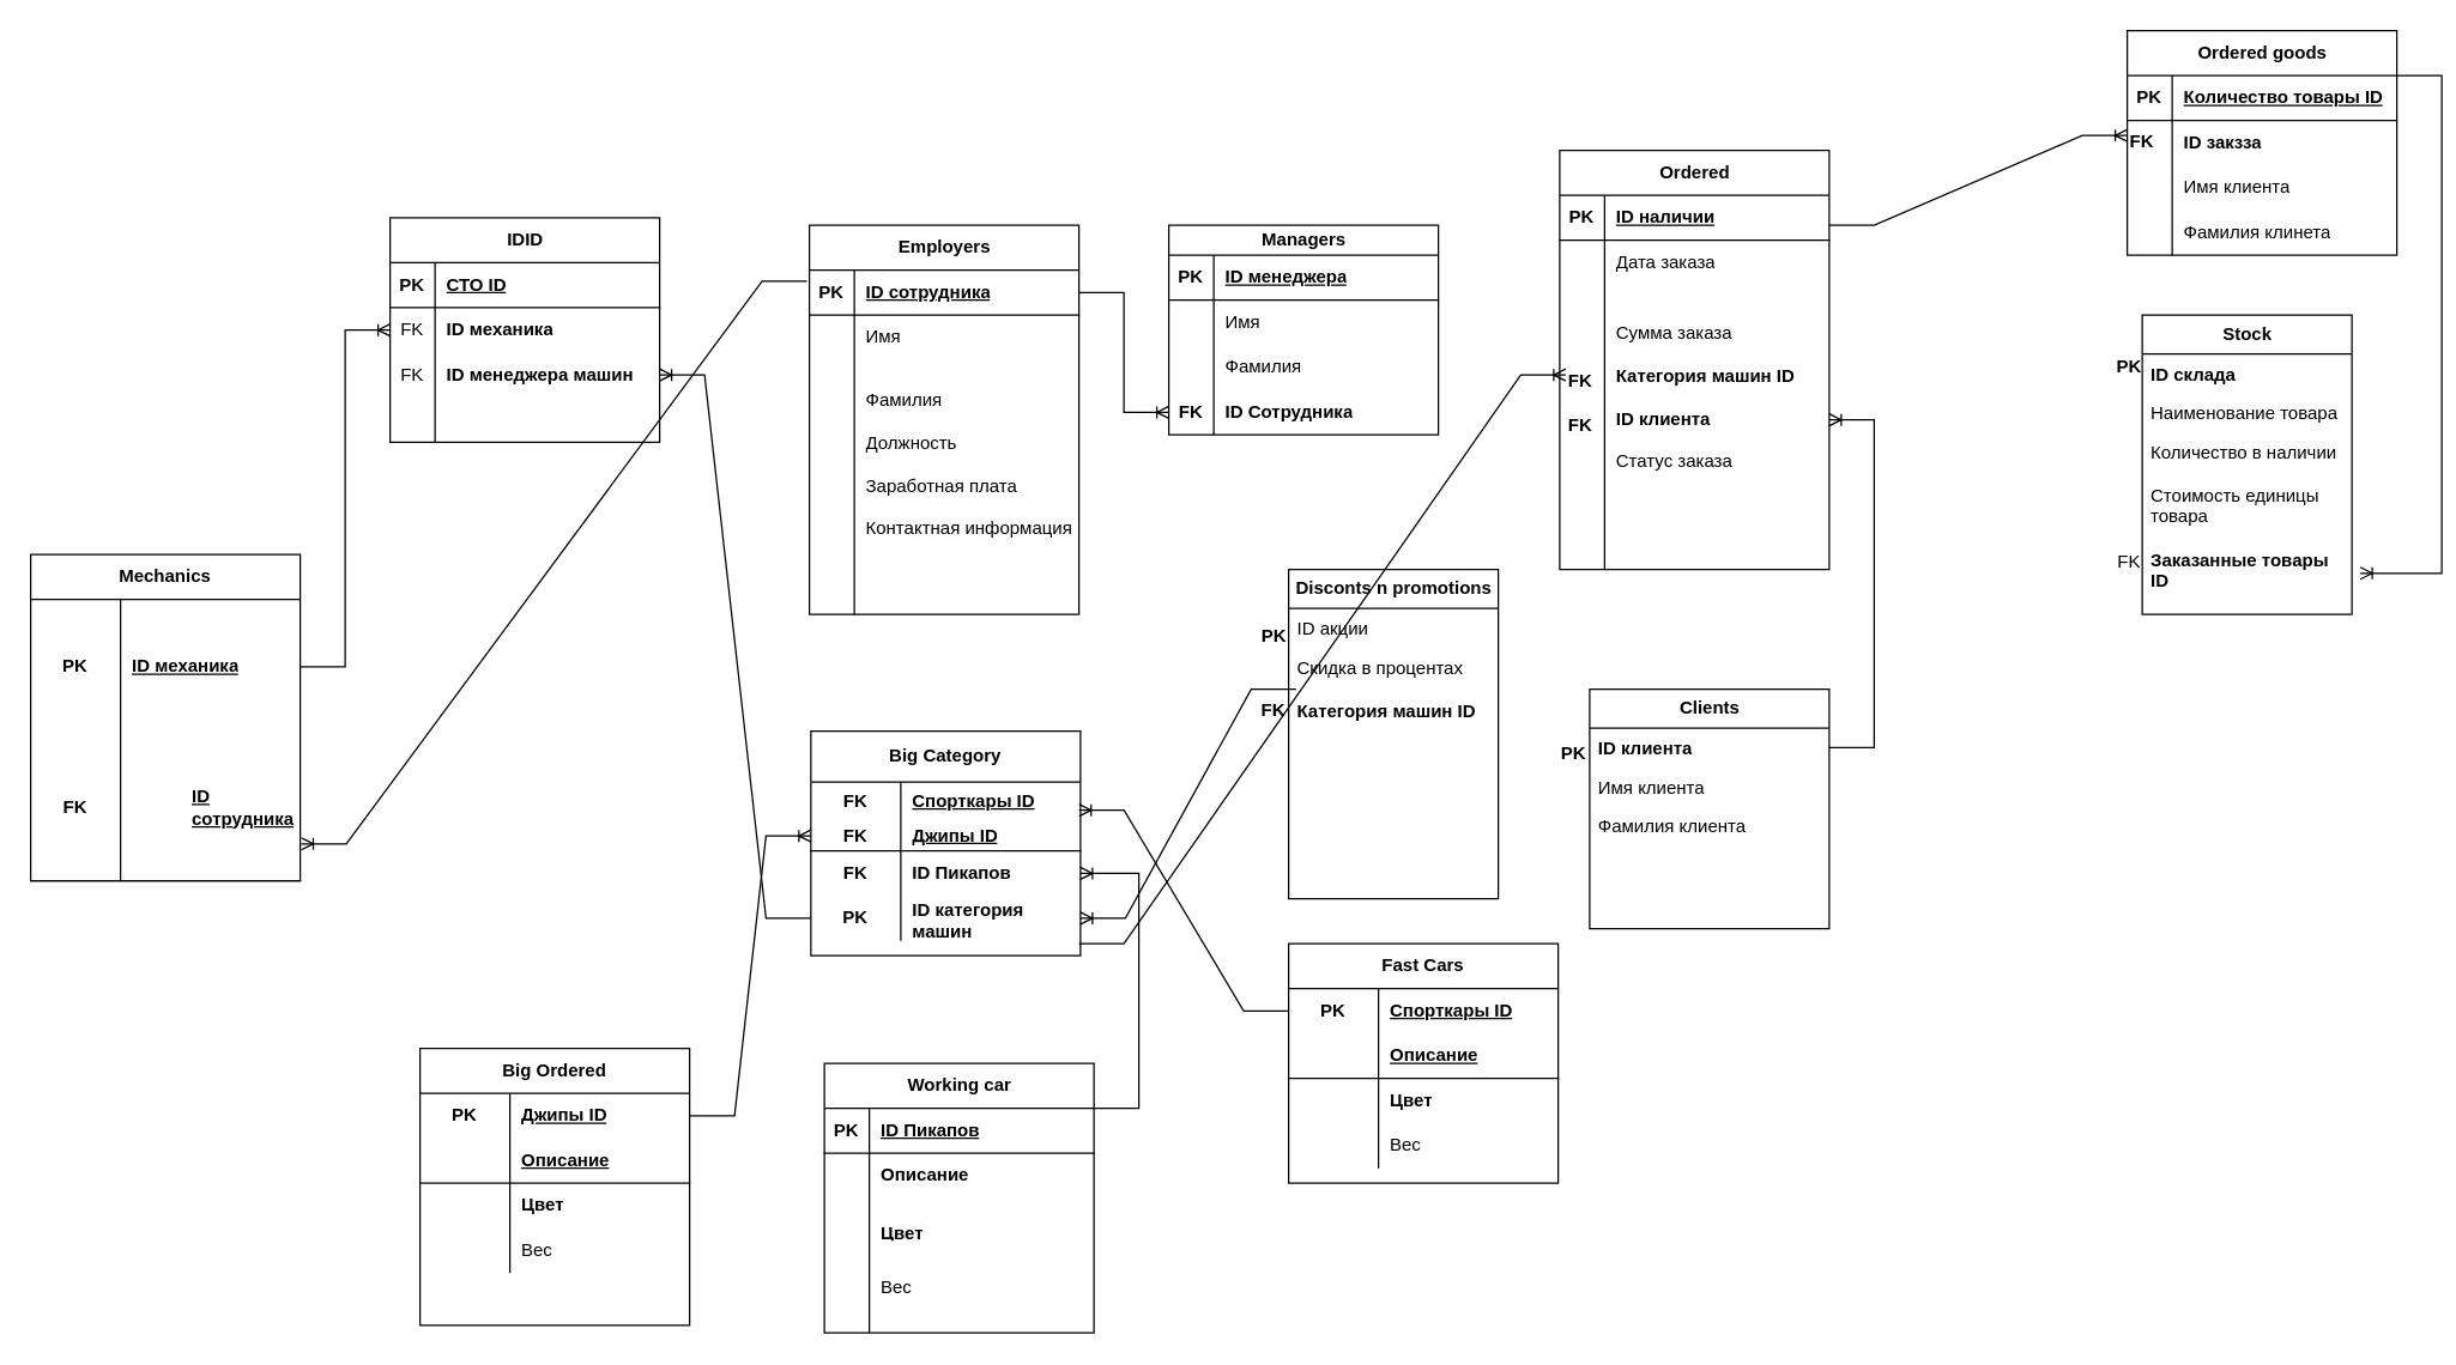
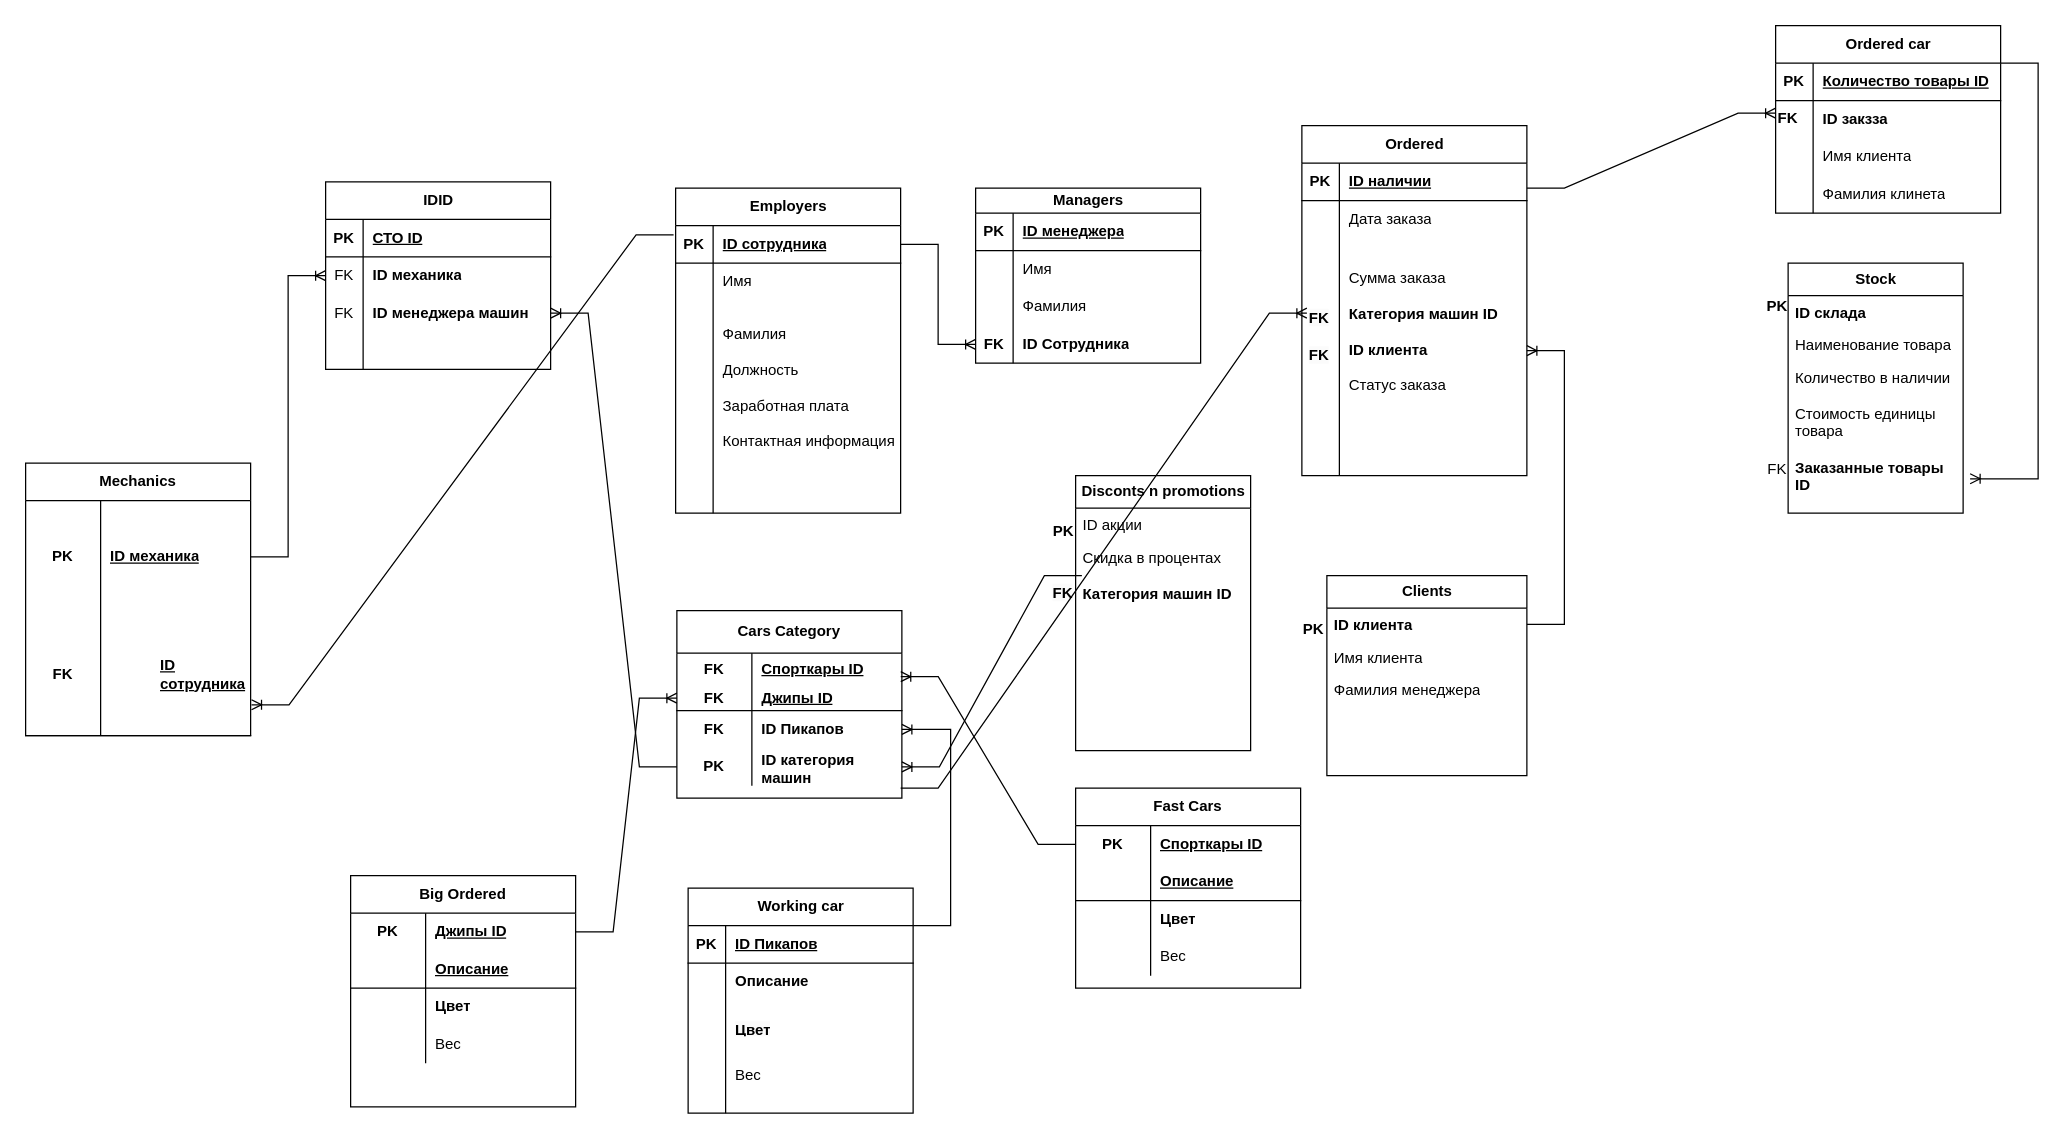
- <mxCell id="139" value="Ordered goods" style="shape=table;startSize=30;container=1;collapsible=1;childLayout=tableLayout;fixedRows=1;rowLines=0;fontStyle=1;align=center;resizeLast=1;html=1;" parent="1" vertex="1"><mxGeometry x="1420" y="20" width="180" height="150" as="geometry" /></mxCell>
+ <mxCell id="139" value="Ordered car" style="shape=table;startSize=30;container=1;collapsible=1;childLayout=tableLayout;fixedRows=1;rowLines=0;fontStyle=1;align=center;resizeLast=1;html=1;" parent="1" vertex="1"><mxGeometry x="1420" y="20" width="180" height="150" as="geometry" /></mxCell>
- <mxCell id="39" value="Big Category" style="shape=table;startSize=34;container=1;collapsible=1;childLayout=tableLayout;fixedRows=1;rowLines=0;fontStyle=1;align=center;resizeLast=1;html=1;whiteSpace=wrap;" parent="1" vertex="1"><mxGeometry x="541" y="488" width="180" height="150" as="geometry" /></mxCell>
+ <mxCell id="39" value="Cars Category" style="shape=table;startSize=34;container=1;collapsible=1;childLayout=tableLayout;fixedRows=1;rowLines=0;fontStyle=1;align=center;resizeLast=1;html=1;whiteSpace=wrap;" parent="1" vertex="1"><mxGeometry x="541" y="488" width="180" height="150" as="geometry" /></mxCell>
- <mxCell id="5" value="Фамилия клиента&lt;br&gt;" style="text;strokeColor=none;fillColor=none;align=left;verticalAlign=top;spacingLeft=4;spacingRight=4;overflow=hidden;rotatable=0;points=[[0,0.5],[1,0.5]];portConstraint=eastwest;whiteSpace=wrap;html=1;" parent="2" vertex="1"><mxGeometry y="78" width="160" height="82" as="geometry" /></mxCell>
+ <mxCell id="5" value="Фамилия менеджера&lt;br&gt;" style="text;strokeColor=none;fillColor=none;align=left;verticalAlign=top;spacingLeft=4;spacingRight=4;overflow=hidden;rotatable=0;points=[[0,0.5],[1,0.5]];portConstraint=eastwest;whiteSpace=wrap;html=1;" parent="2" vertex="1"><mxGeometry y="78" width="160" height="82" as="geometry" /></mxCell>
